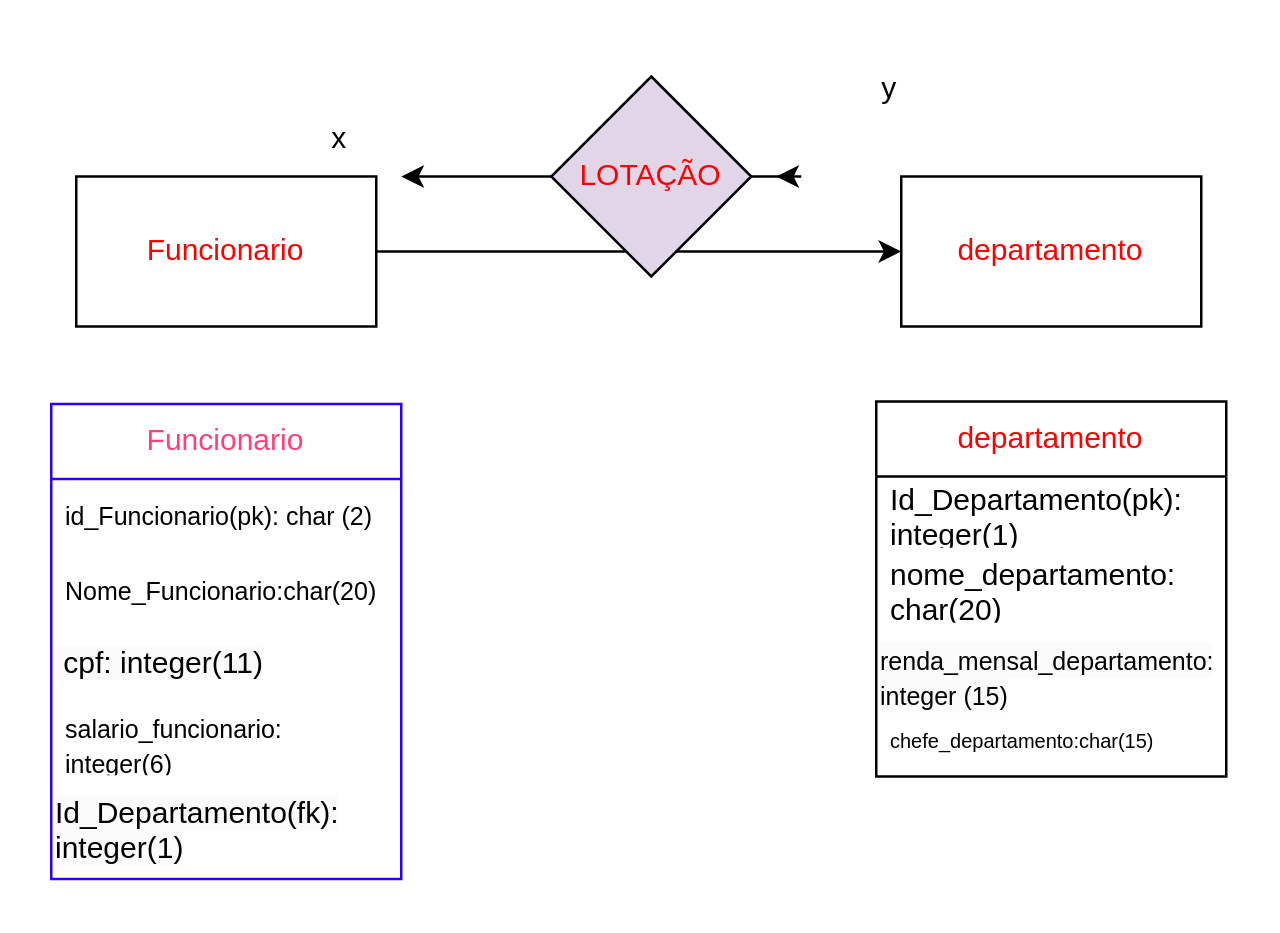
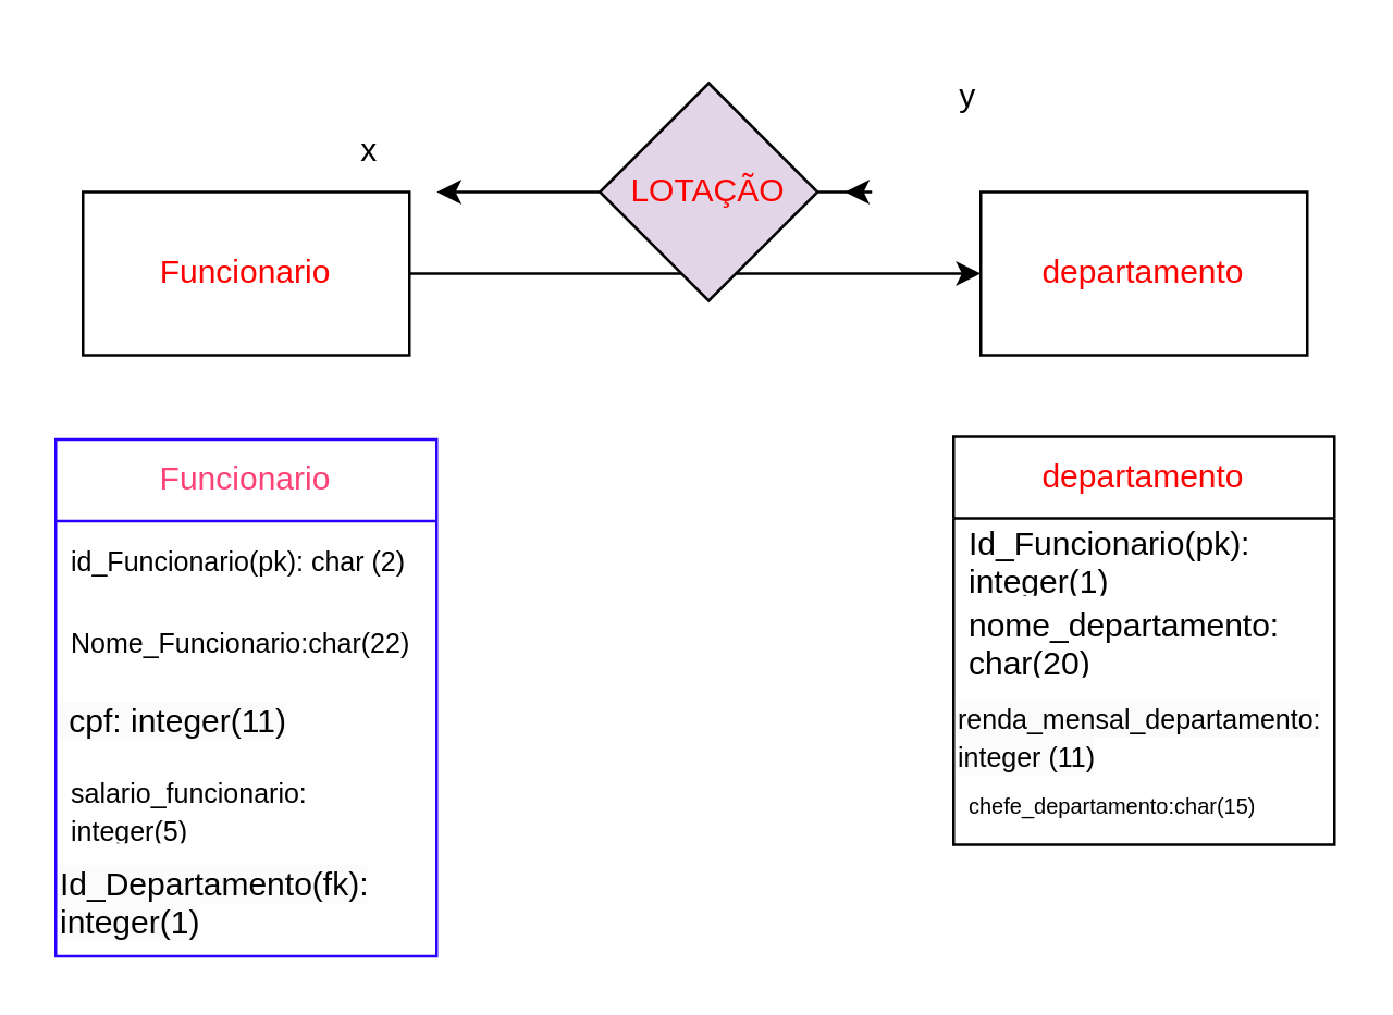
- <mxCell id="15" value="Id_Departamento(pk): integer(1)" style="text;strokeColor=none;fillColor=none;align=left;verticalAlign=middle;spacingLeft=4;spacingRight=4;overflow=hidden;points=[[0,0.5],[1,0.5]];portConstraint=eastwest;rotatable=0;whiteSpace=wrap;html=1;" vertex="1" parent="14"><mxGeometry y="30" width="140" height="30" as="geometry" /></mxCell>
+ <mxCell id="15" value="Id_Funcionario(pk): integer(1)" style="text;strokeColor=none;fillColor=none;align=left;verticalAlign=middle;spacingLeft=4;spacingRight=4;overflow=hidden;points=[[0,0.5],[1,0.5]];portConstraint=eastwest;rotatable=0;whiteSpace=wrap;html=1;" vertex="1" parent="14"><mxGeometry y="30" width="140" height="30" as="geometry" /></mxCell>
- <mxCell id="10" value="&lt;font style=&quot;font-size: 10px;&quot;&gt;Nome_Funcionario:char(20)&lt;/font&gt;" style="text;strokeColor=none;fillColor=none;align=left;verticalAlign=middle;spacingLeft=4;spacingRight=4;overflow=hidden;points=[[0,0.5],[1,0.5]];portConstraint=eastwest;rotatable=0;whiteSpace=wrap;html=1;" vertex="1" parent="8"><mxGeometry y="60" width="140" height="30" as="geometry" /></mxCell>
+ <mxCell id="10" value="&lt;font style=&quot;font-size: 10px;&quot;&gt;Nome_Funcionario:char(22)&lt;/font&gt;" style="text;strokeColor=none;fillColor=none;align=left;verticalAlign=middle;spacingLeft=4;spacingRight=4;overflow=hidden;points=[[0,0.5],[1,0.5]];portConstraint=eastwest;rotatable=0;whiteSpace=wrap;html=1;" vertex="1" parent="8"><mxGeometry y="60" width="140" height="30" as="geometry" /></mxCell>
- <mxCell id="17" value="&lt;span style=&quot;color: rgb(0, 0, 0); font-family: Helvetica; font-style: normal; font-variant-ligatures: normal; font-variant-caps: normal; font-weight: 400; letter-spacing: normal; orphans: 2; text-align: left; text-indent: 0px; text-transform: none; widows: 2; word-spacing: 0px; -webkit-text-stroke-width: 0px; background-color: rgb(251, 251, 251); text-decoration-thickness: initial; text-decoration-style: initial; text-decoration-color: initial; float: none; display: inline !important;&quot;&gt;&lt;font style=&quot;font-size: 10px;&quot;&gt;renda_mensal_departamento:&lt;br&gt;integer (15)&lt;br&gt;&lt;/font&gt;&lt;/span&gt;" style="text;whiteSpace=wrap;html=1;" vertex="1" parent="14"><mxGeometry y="90" width="140" height="30" as="geometry" /></mxCell>
+ <mxCell id="17" value="&lt;span style=&quot;color: rgb(0, 0, 0); font-family: Helvetica; font-style: normal; font-variant-ligatures: normal; font-variant-caps: normal; font-weight: 400; letter-spacing: normal; orphans: 2; text-align: left; text-indent: 0px; text-transform: none; widows: 2; word-spacing: 0px; -webkit-text-stroke-width: 0px; background-color: rgb(251, 251, 251); text-decoration-thickness: initial; text-decoration-style: initial; text-decoration-color: initial; float: none; display: inline !important;&quot;&gt;&lt;font style=&quot;font-size: 10px;&quot;&gt;renda_mensal_departamento:&lt;br&gt;integer (11)&lt;br&gt;&lt;/font&gt;&lt;/span&gt;" style="text;whiteSpace=wrap;html=1;" vertex="1" parent="14"><mxGeometry y="90" width="140" height="30" as="geometry" /></mxCell>
- <mxCell id="12" value="&lt;font style=&quot;font-size: 10px;&quot;&gt;salario_funcionario: integer(6)&lt;/font&gt;" style="text;strokeColor=none;fillColor=none;align=left;verticalAlign=middle;spacingLeft=4;spacingRight=4;overflow=hidden;points=[[0,0.5],[1,0.5]];portConstraint=eastwest;rotatable=0;whiteSpace=wrap;html=1;" vertex="1" parent="8"><mxGeometry y="120" width="140" height="30" as="geometry" /></mxCell>
+ <mxCell id="12" value="&lt;font style=&quot;font-size: 10px;&quot;&gt;salario_funcionario: integer(5)&lt;/font&gt;" style="text;strokeColor=none;fillColor=none;align=left;verticalAlign=middle;spacingLeft=4;spacingRight=4;overflow=hidden;points=[[0,0.5],[1,0.5]];portConstraint=eastwest;rotatable=0;whiteSpace=wrap;html=1;" vertex="1" parent="8"><mxGeometry y="120" width="140" height="30" as="geometry" /></mxCell>
